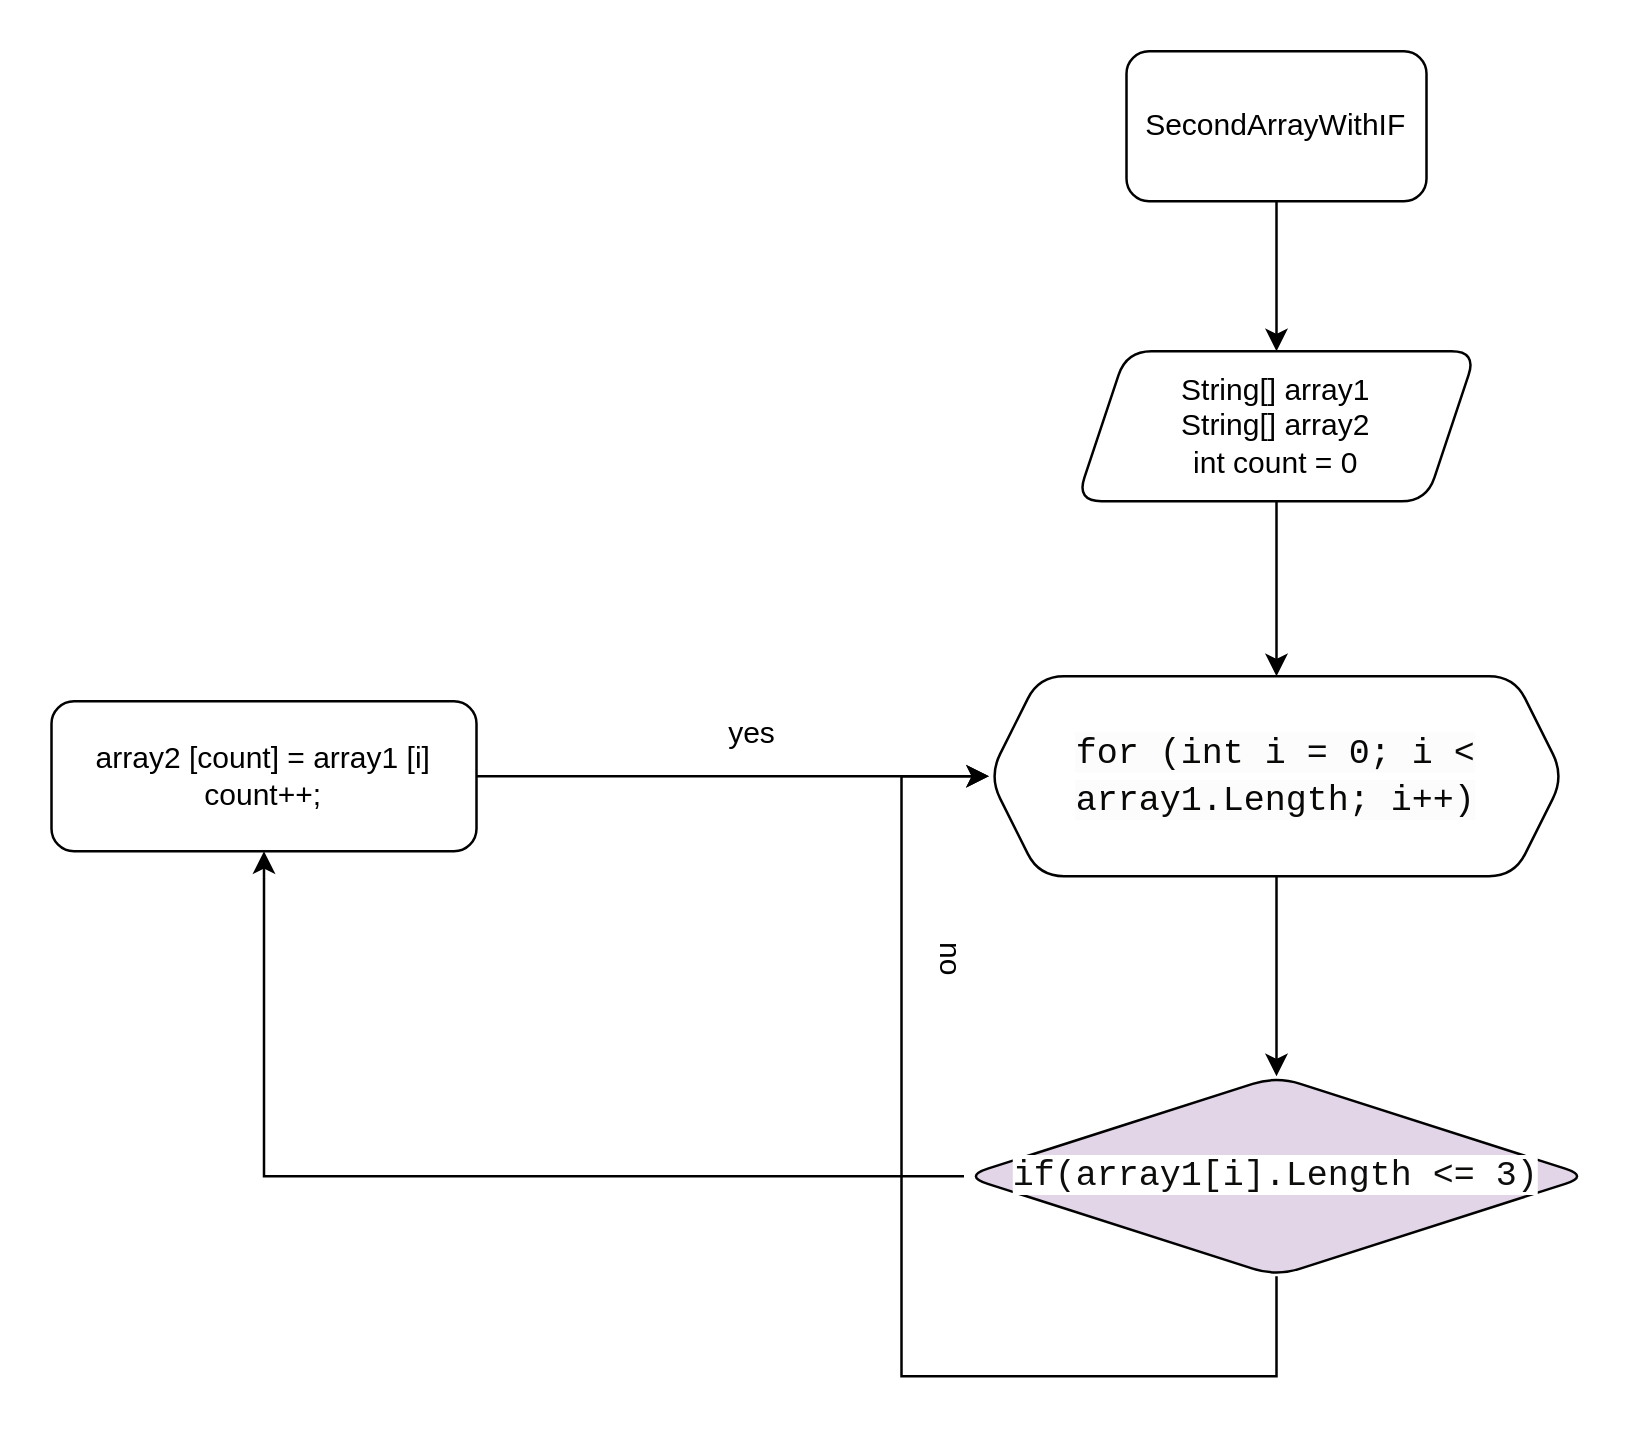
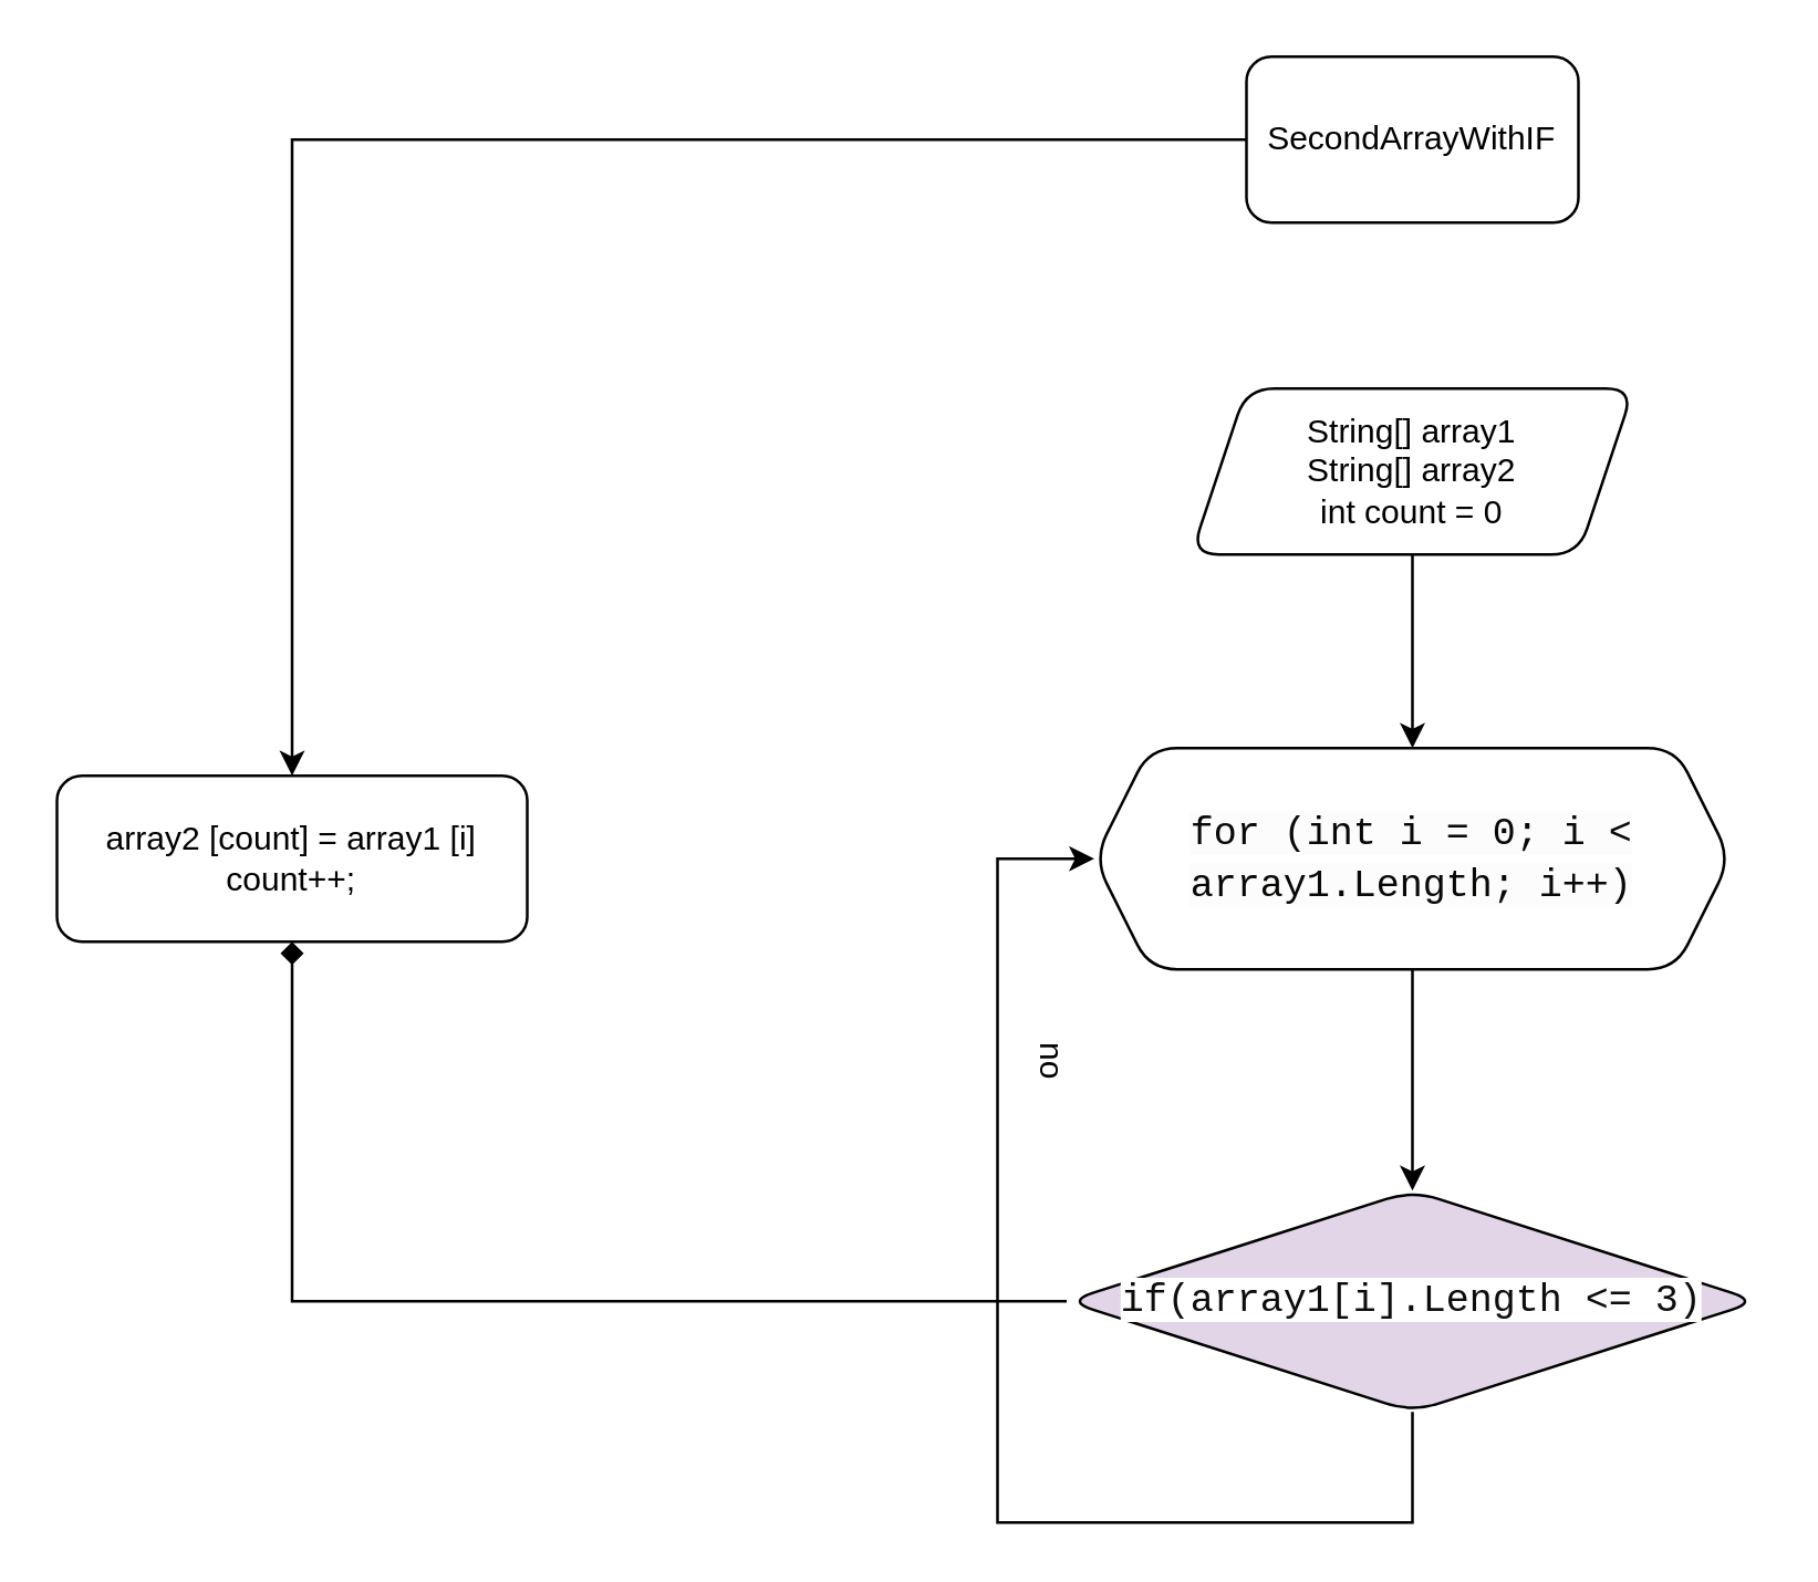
- <mxCell id="2" value="" style="edgeStyle=orthogonalEdgeStyle;rounded=0;orthogonalLoop=1;jettySize=auto;html=1;" edge="1" parent="1" source="3" target="5"><mxGeometry relative="1" as="geometry" /></mxCell>
+ <mxCell id="2" value="" style="edgeStyle=orthogonalEdgeStyle;rounded=0;orthogonalLoop=1;jettySize=auto;html=1;" edge="1" parent="1" source="3" target="12"><mxGeometry relative="1" as="geometry" /></mxCell>
- <mxCell id="13" value="yes" style="text;html=1;align=center;verticalAlign=middle;resizable=0;points=[];autosize=1;strokeColor=none;fillColor=none;" vertex="1" parent="1"><mxGeometry x="280" y="278" width="40" height="30" as="geometry" /></mxCell>
- <mxCell id="11" style="edgeStyle=orthogonalEdgeStyle;rounded=0;orthogonalLoop=1;jettySize=auto;html=1;entryX=0;entryY=0.5;entryDx=0;entryDy=0;" edge="1" parent="1" source="12" target="7"><mxGeometry relative="1" as="geometry" /></mxCell>
- <mxCell id="8" value="" style="edgeStyle=orthogonalEdgeStyle;rounded=0;orthogonalLoop=1;jettySize=auto;html=1;" edge="1" parent="1" source="10" target="12"><mxGeometry relative="1" as="geometry" /></mxCell>
+ <mxCell id="8" value="" style="edgeStyle=orthogonalEdgeStyle;rounded=0;orthogonalLoop=1;jettySize=auto;html=1;endArrow=diamond;" edge="1" parent="1" source="10" target="12"><mxGeometry relative="1" as="geometry" /></mxCell>
